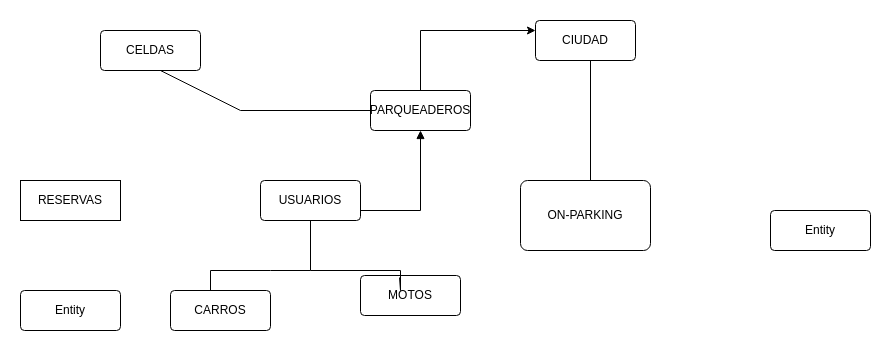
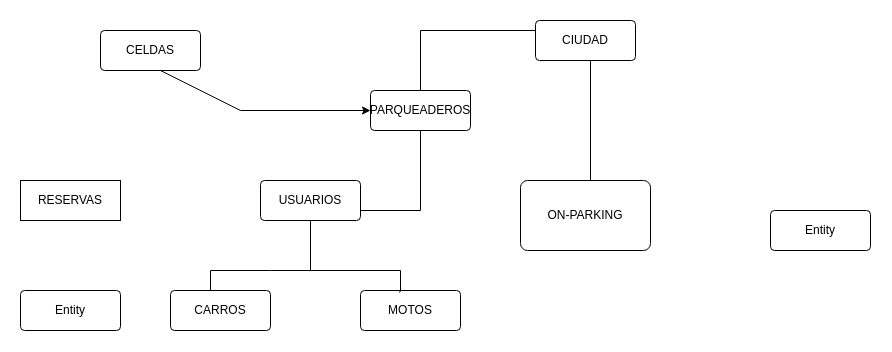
- <mxCell id="11" value="" style="endArrow=classic;html=1;rounded=0;entryX=0;entryY=0.25;entryDx=0;entryDy=0;exitX=0.5;exitY=0;exitDx=0;exitDy=0;" parent="1" source="6" target="8" edge="1"><mxGeometry relative="1" as="geometry"><mxPoint x="360" y="250" as="sourcePoint" /><mxPoint x="520" y="250" as="targetPoint" /><Array as="points"><mxPoint x="420" y="30" /></Array></mxGeometry></mxCell>
+ <mxCell id="11" value="" style="endArrow=none;html=1;rounded=0;entryX=0;entryY=0.25;entryDx=0;entryDy=0;exitX=0.5;exitY=0;exitDx=0;exitDy=0;" parent="1" source="6" target="8" edge="1"><mxGeometry relative="1" as="geometry"><mxPoint x="360" y="250" as="sourcePoint" /><mxPoint x="520" y="250" as="targetPoint" /><Array as="points"><mxPoint x="420" y="30" /></Array></mxGeometry></mxCell>
- <mxCell id="12" value="" style="endArrow=none;html=1;rounded=0;entryX=0;entryY=0.5;entryDx=0;entryDy=0;exitX=0.6;exitY=1;exitDx=0;exitDy=0;exitPerimeter=0;" parent="1" source="9" target="6" edge="1"><mxGeometry relative="1" as="geometry"><mxPoint x="240" y="80" as="sourcePoint" /><mxPoint x="520" y="250" as="targetPoint" /><Array as="points"><mxPoint x="240" y="110" /></Array></mxGeometry></mxCell>
+ <mxCell id="12" value="" style="endArrow=classic;html=1;rounded=0;entryX=0;entryY=0.5;entryDx=0;entryDy=0;exitX=0.6;exitY=1;exitDx=0;exitDy=0;exitPerimeter=0;" parent="1" source="9" target="6" edge="1"><mxGeometry relative="1" as="geometry"><mxPoint x="240" y="80" as="sourcePoint" /><mxPoint x="520" y="250" as="targetPoint" /><Array as="points"><mxPoint x="240" y="110" /></Array></mxGeometry></mxCell>
- <mxCell id="13" value="" style="endArrow=block;html=1;rounded=0;entryX=0.5;entryY=1;entryDx=0;entryDy=0;exitX=1;exitY=0.75;exitDx=0;exitDy=0;" parent="1" source="5" target="6" edge="1"><mxGeometry relative="1" as="geometry"><mxPoint x="360" y="250" as="sourcePoint" /><mxPoint x="520" y="250" as="targetPoint" /><Array as="points"><mxPoint x="420" y="210" /></Array></mxGeometry></mxCell>
+ <mxCell id="13" value="" style="endArrow=none;html=1;rounded=0;entryX=0.5;entryY=1;entryDx=0;entryDy=0;exitX=1;exitY=0.75;exitDx=0;exitDy=0;" parent="1" source="5" target="6" edge="1"><mxGeometry relative="1" as="geometry"><mxPoint x="360" y="250" as="sourcePoint" /><mxPoint x="520" y="250" as="targetPoint" /><Array as="points"><mxPoint x="420" y="210" /></Array></mxGeometry></mxCell>
- <mxCell id="4" value="MOTOS" style="rounded=1;arcSize=10;whiteSpace=wrap;html=1;align=center;" parent="1" vertex="1"><mxGeometry x="360" y="275" width="100" height="40" as="geometry" /></mxCell>
+ <mxCell id="4" value="MOTOS" style="rounded=1;arcSize=10;whiteSpace=wrap;html=1;align=center;" parent="1" vertex="1"><mxGeometry x="360" y="290" width="100" height="40" as="geometry" /></mxCell>
